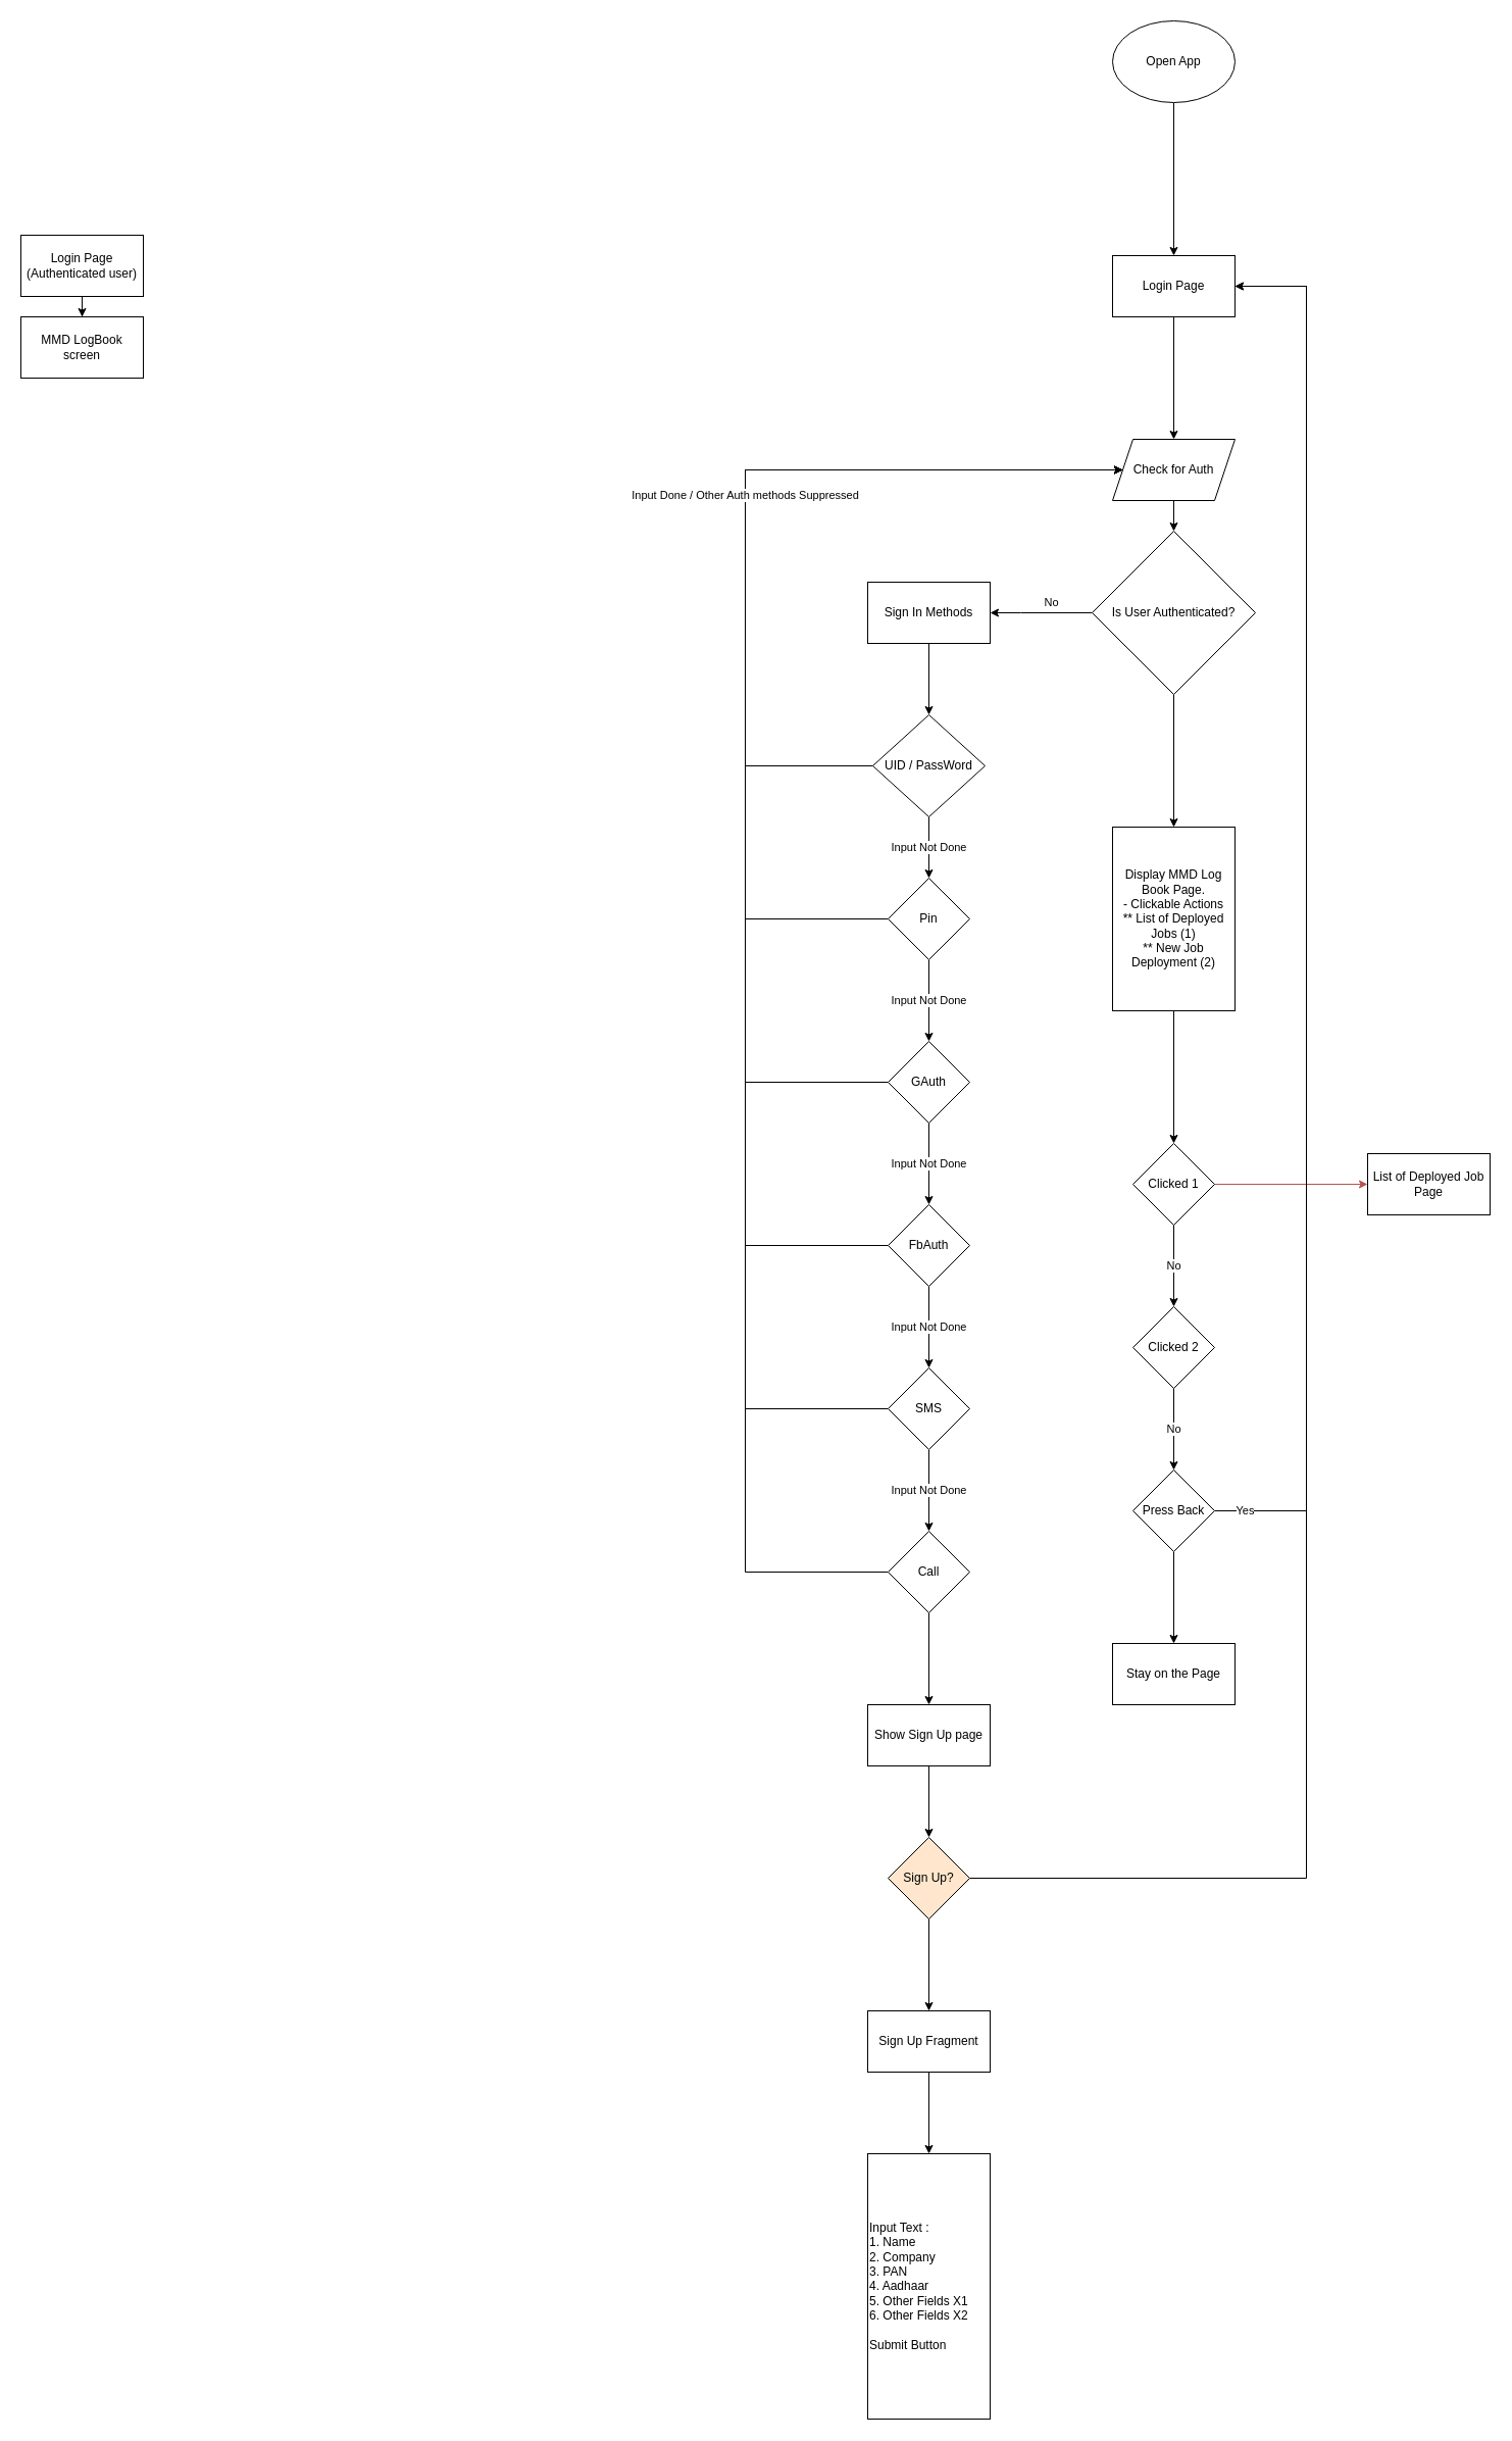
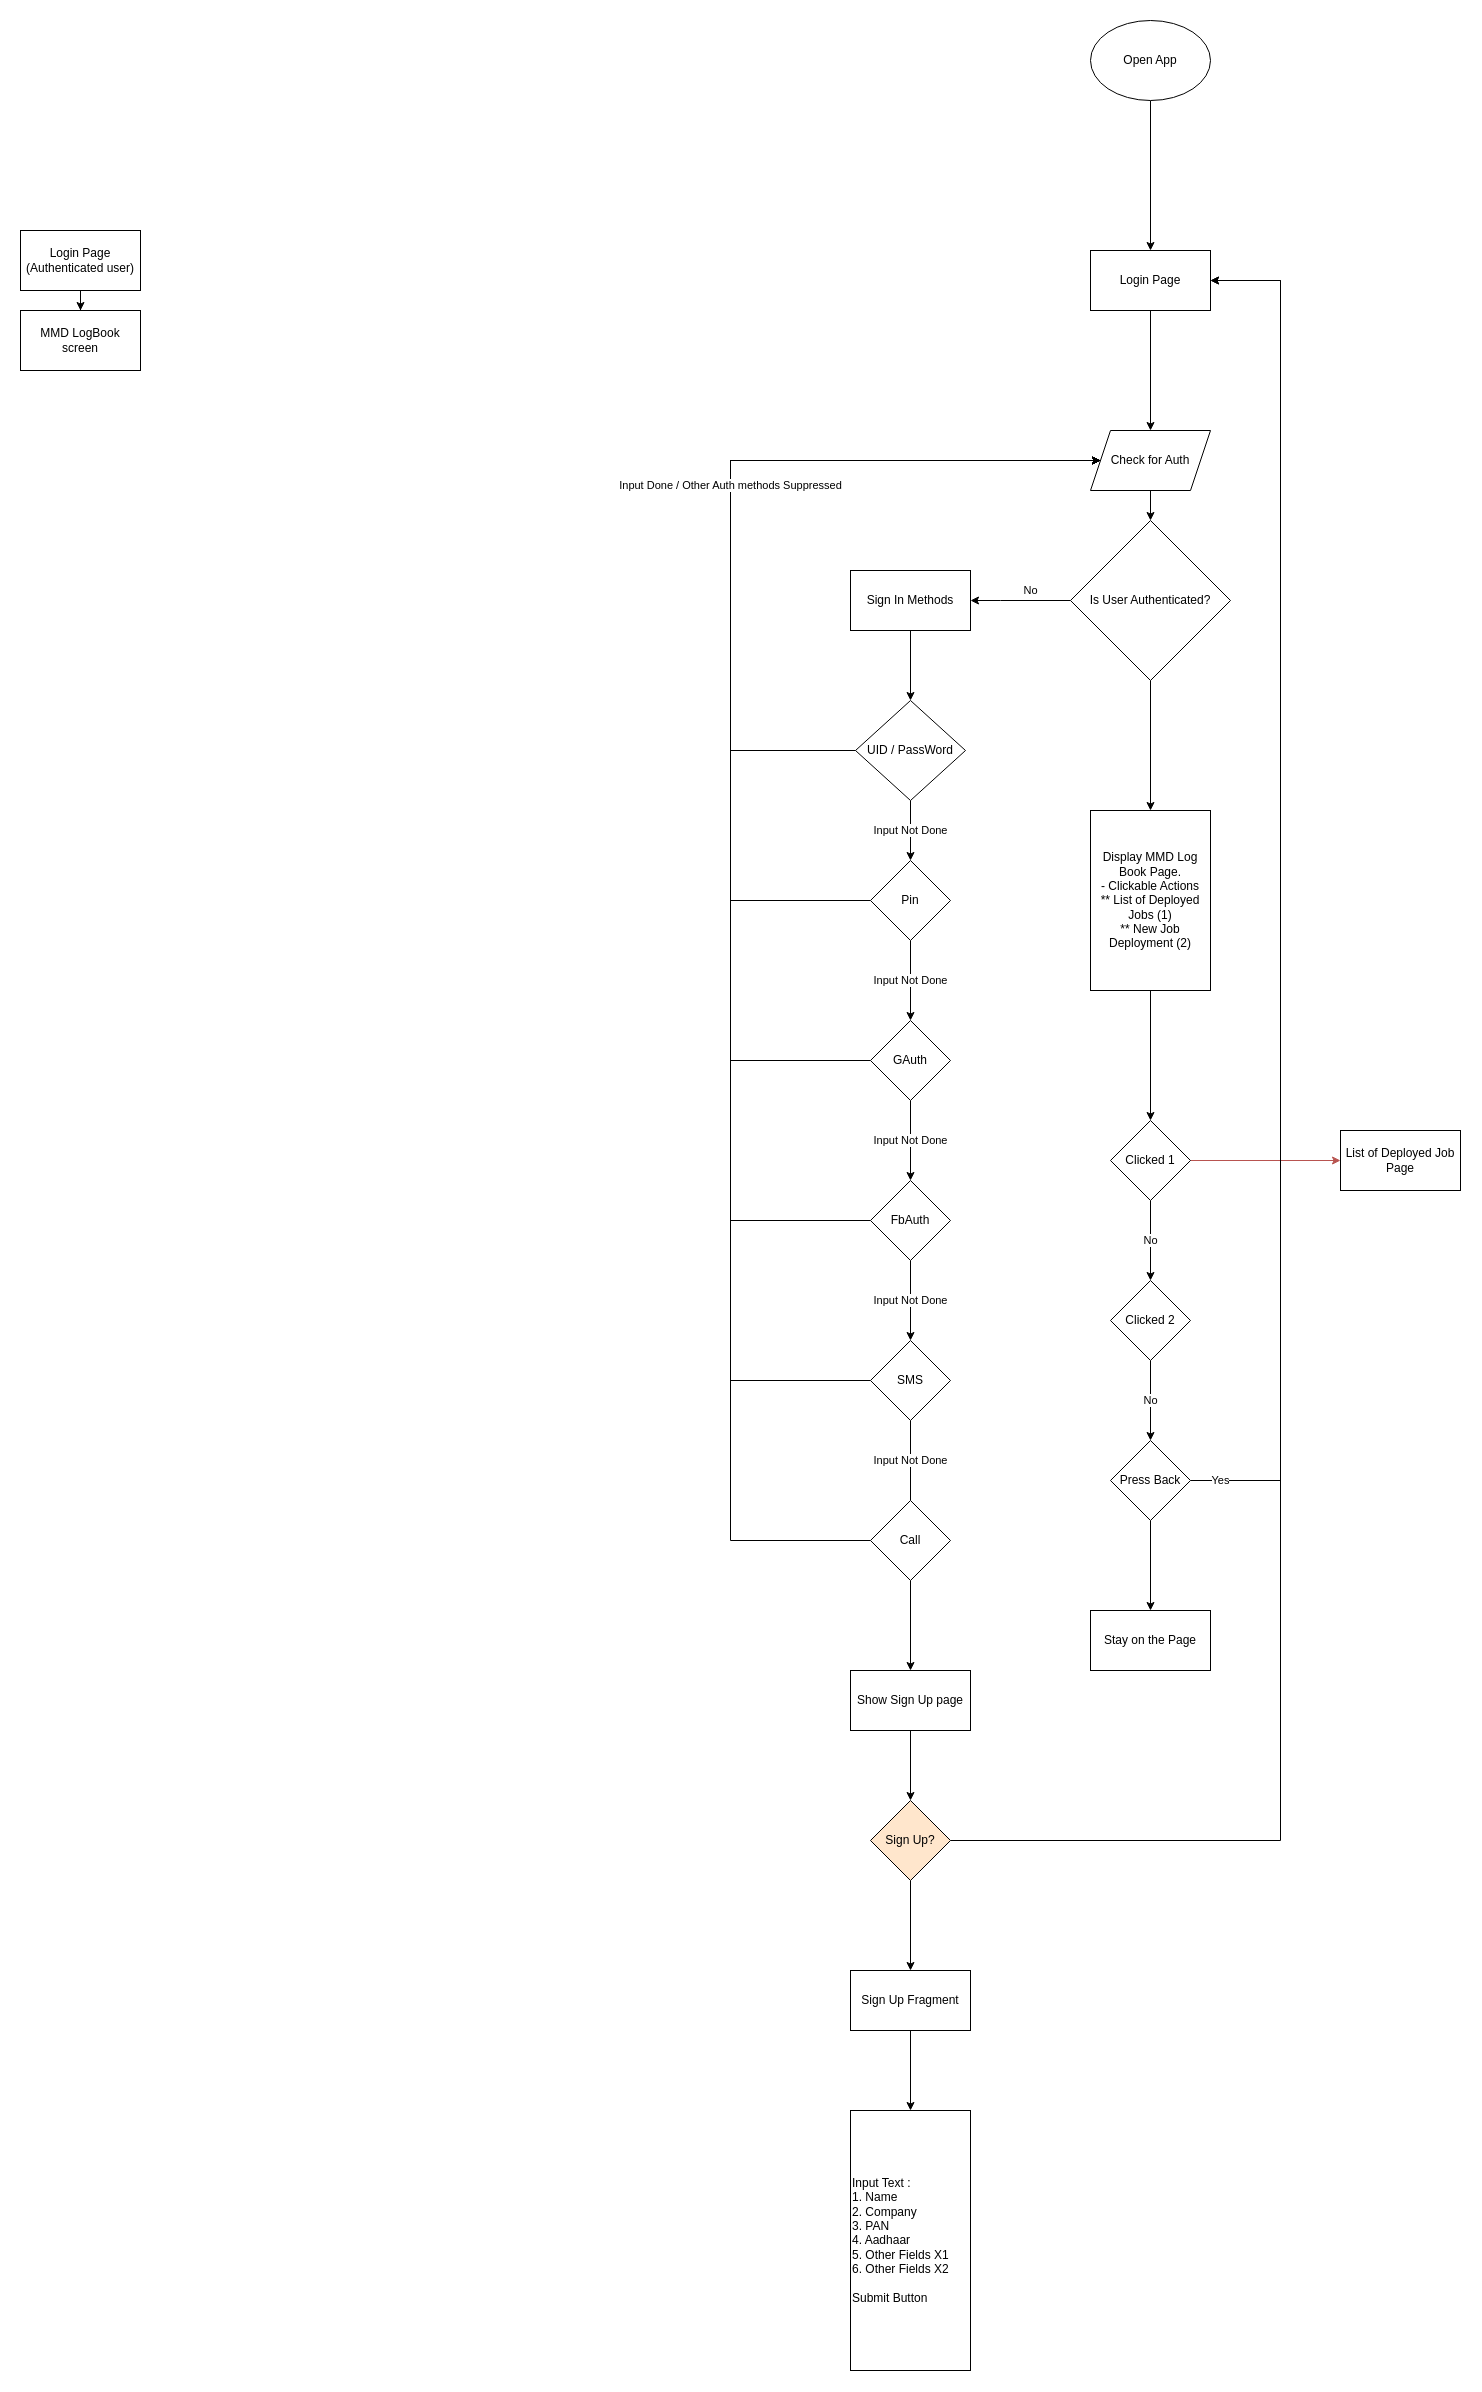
- <mxCell id="25" value="Input Not Done" style="edgeStyle=orthogonalEdgeStyle;rounded=0;orthogonalLoop=1;jettySize=auto;html=1;" parent="1" source="27" target="30" edge="1"><mxGeometry relative="1" as="geometry" /></mxCell>
+ <mxCell id="25" value="Input Not Done" style="edgeStyle=orthogonalEdgeStyle;rounded=0;orthogonalLoop=1;jettySize=auto;html=1;endArrow=none;" parent="1" source="27" target="30" edge="1"><mxGeometry relative="1" as="geometry" /></mxCell>
